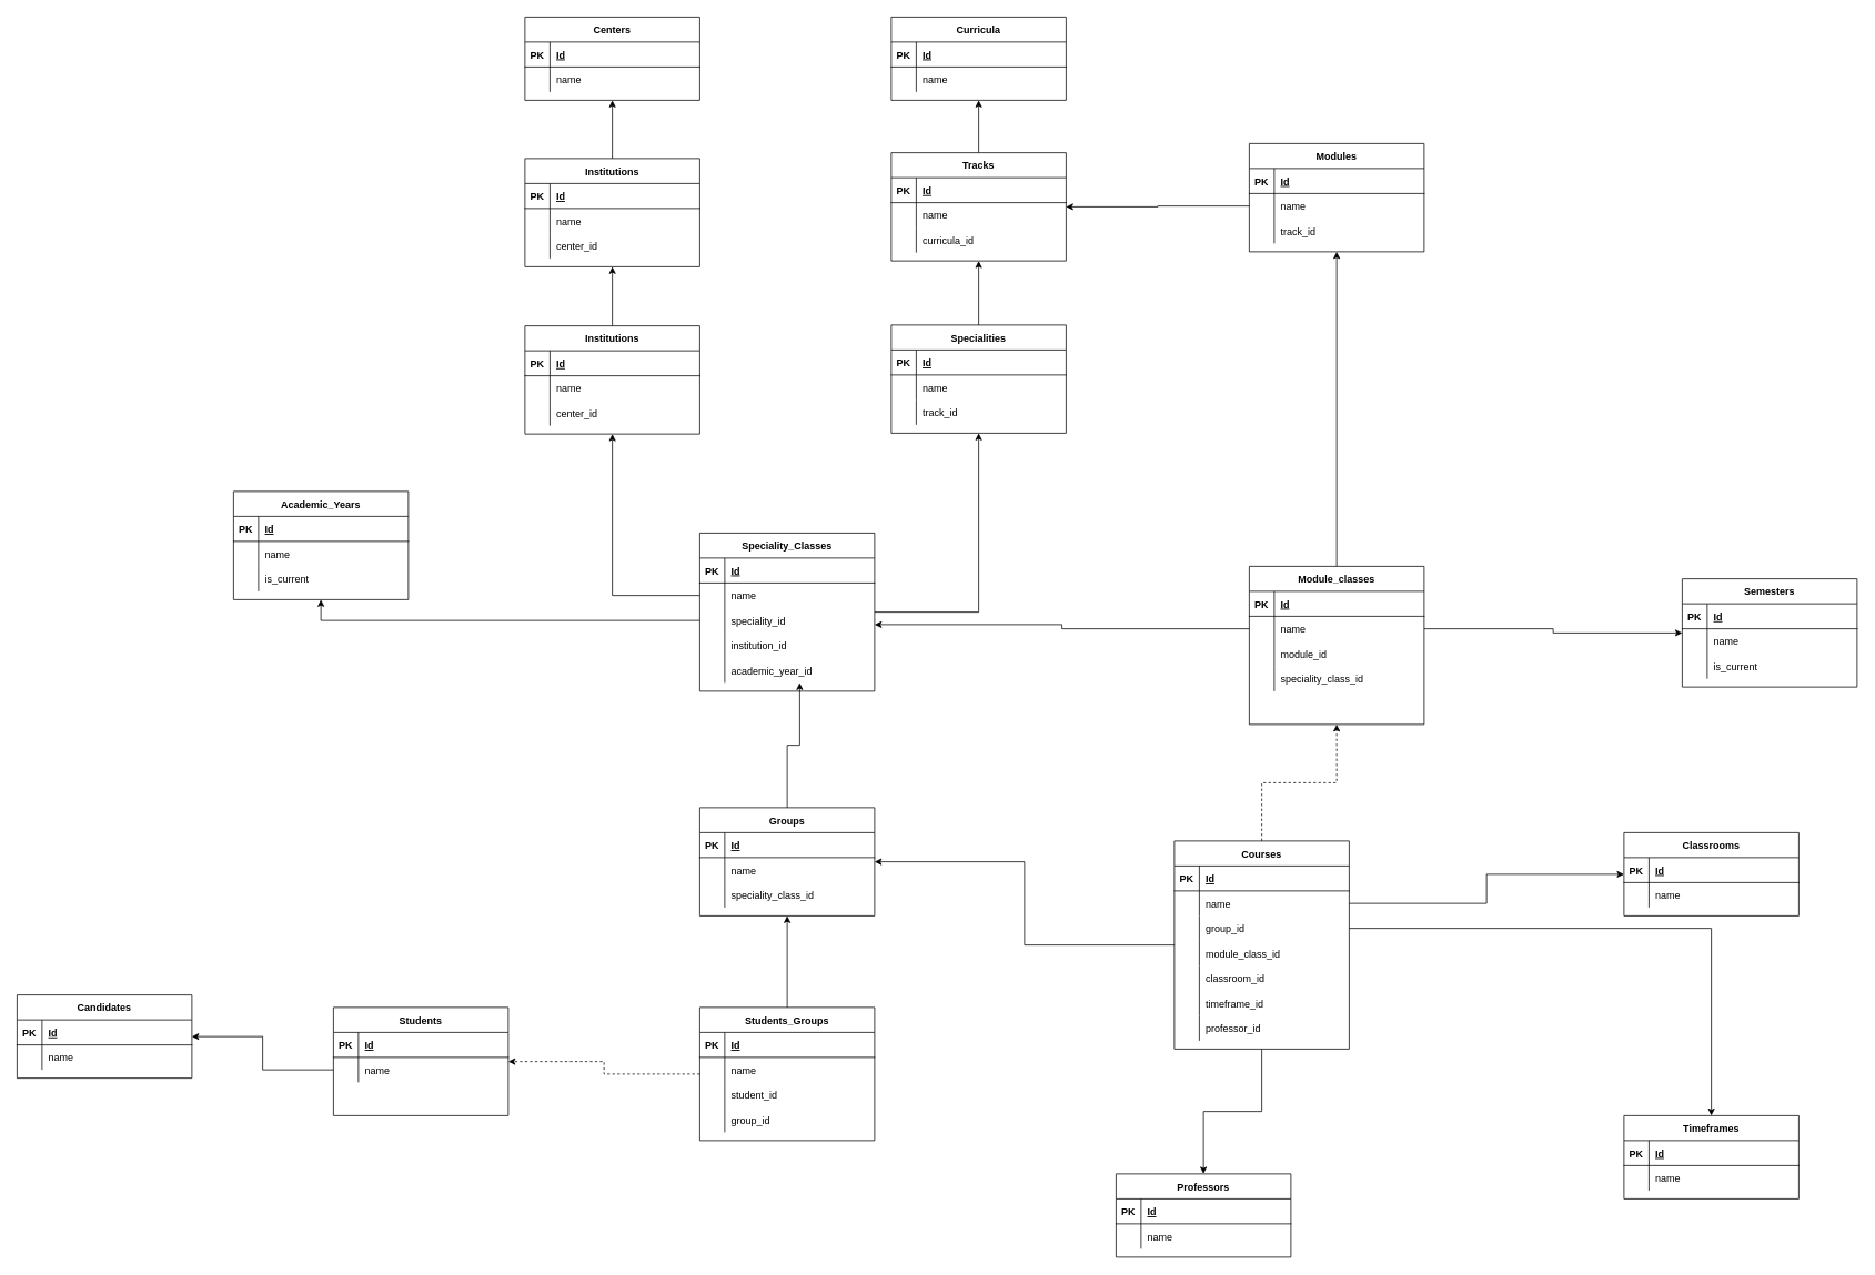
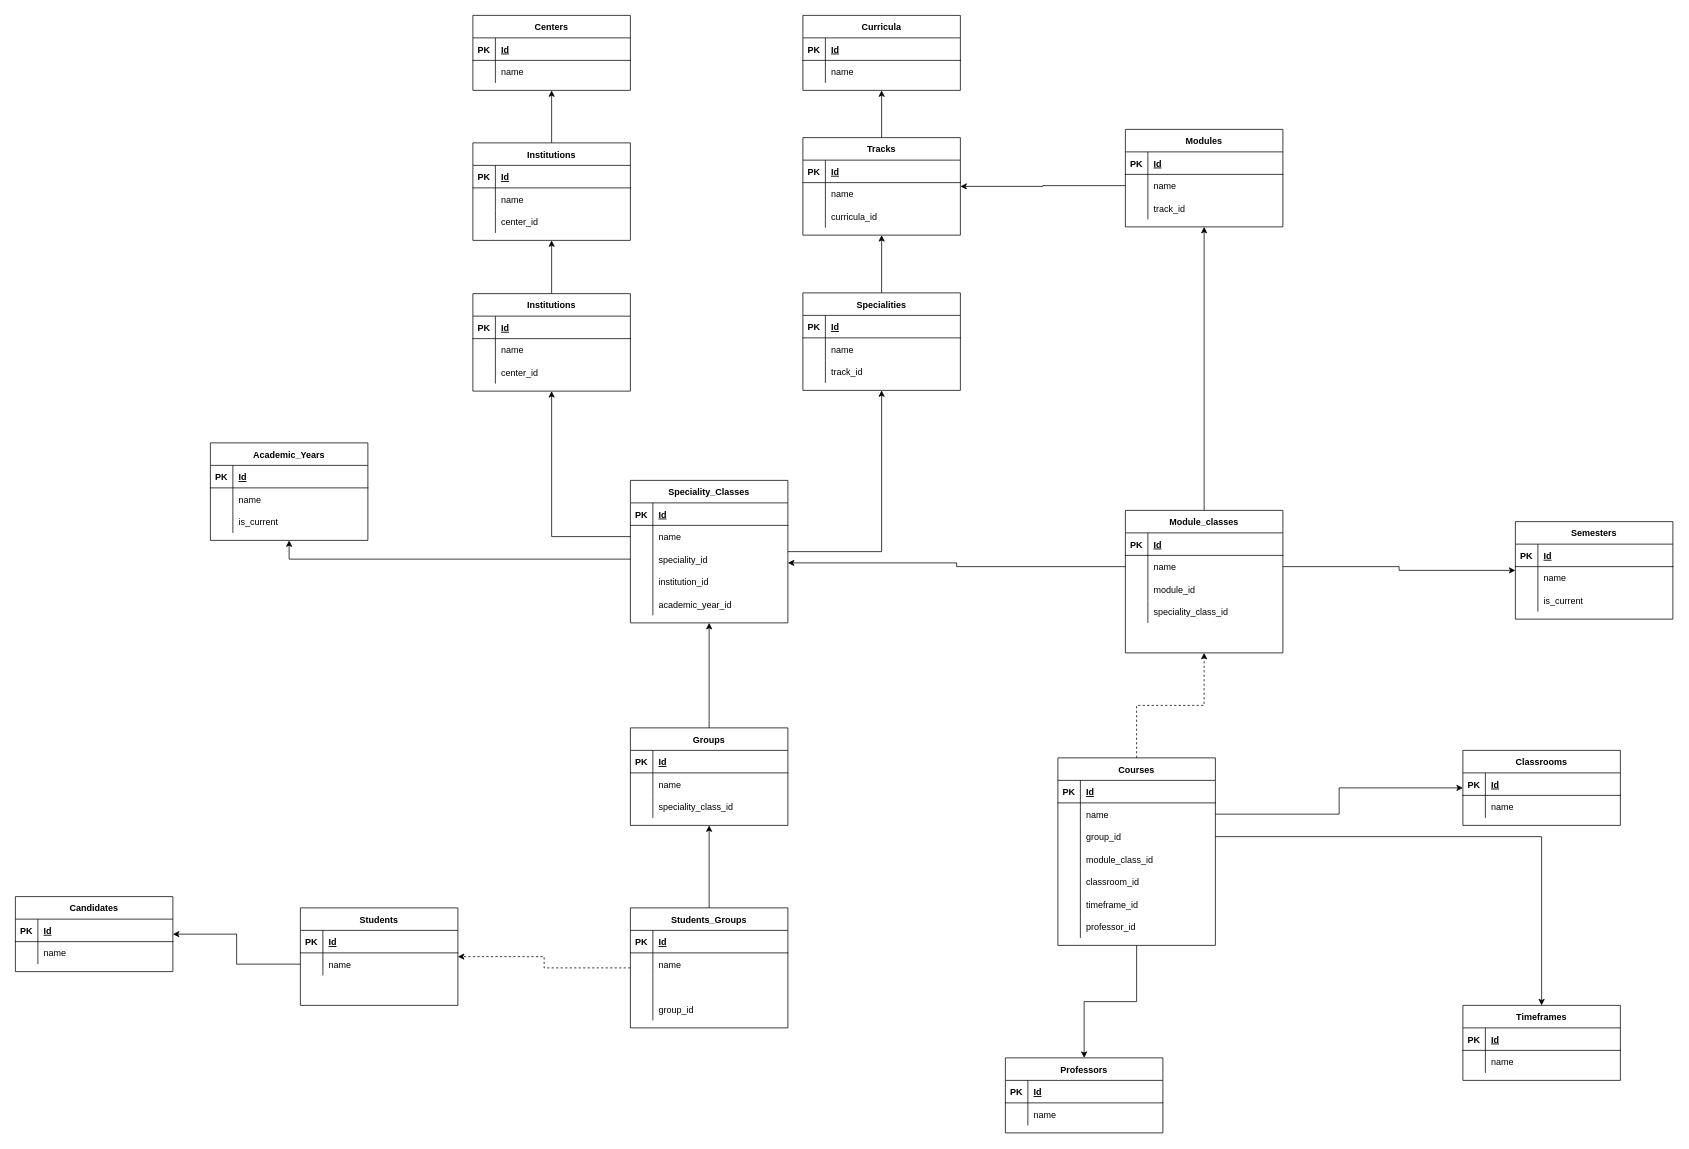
- <mxCell id="117" style="edgeStyle=orthogonalEdgeStyle;rounded=0;orthogonalLoop=1;jettySize=auto;html=1;" edge="1" parent="1" source="118" target="76"><mxGeometry relative="1" as="geometry" /></mxCell>
+ <mxCell id="117" style="edgeStyle=orthogonalEdgeStyle;rounded=0;orthogonalLoop=1;jettySize=auto;html=1;" edge="1" parent="1" source="118" target="61"><mxGeometry relative="1" as="geometry" /></mxCell>
- <mxCell id="171" style="edgeStyle=orthogonalEdgeStyle;rounded=0;orthogonalLoop=1;jettySize=auto;html=1;" edge="1" parent="1" source="174" target="118"><mxGeometry relative="1" as="geometry" /></mxCell>
- <mxCell id="148" value="student_id" style="shape=partialRectangle;overflow=hidden;connectable=0;fillColor=none;top=0;left=0;bottom=0;right=0;align=left;spacingLeft=6;" vertex="1" parent="146"><mxGeometry x="30" width="180" height="30" as="geometry"><mxRectangle width="180" height="30" as="alternateBounds" /></mxGeometry></mxCell>
